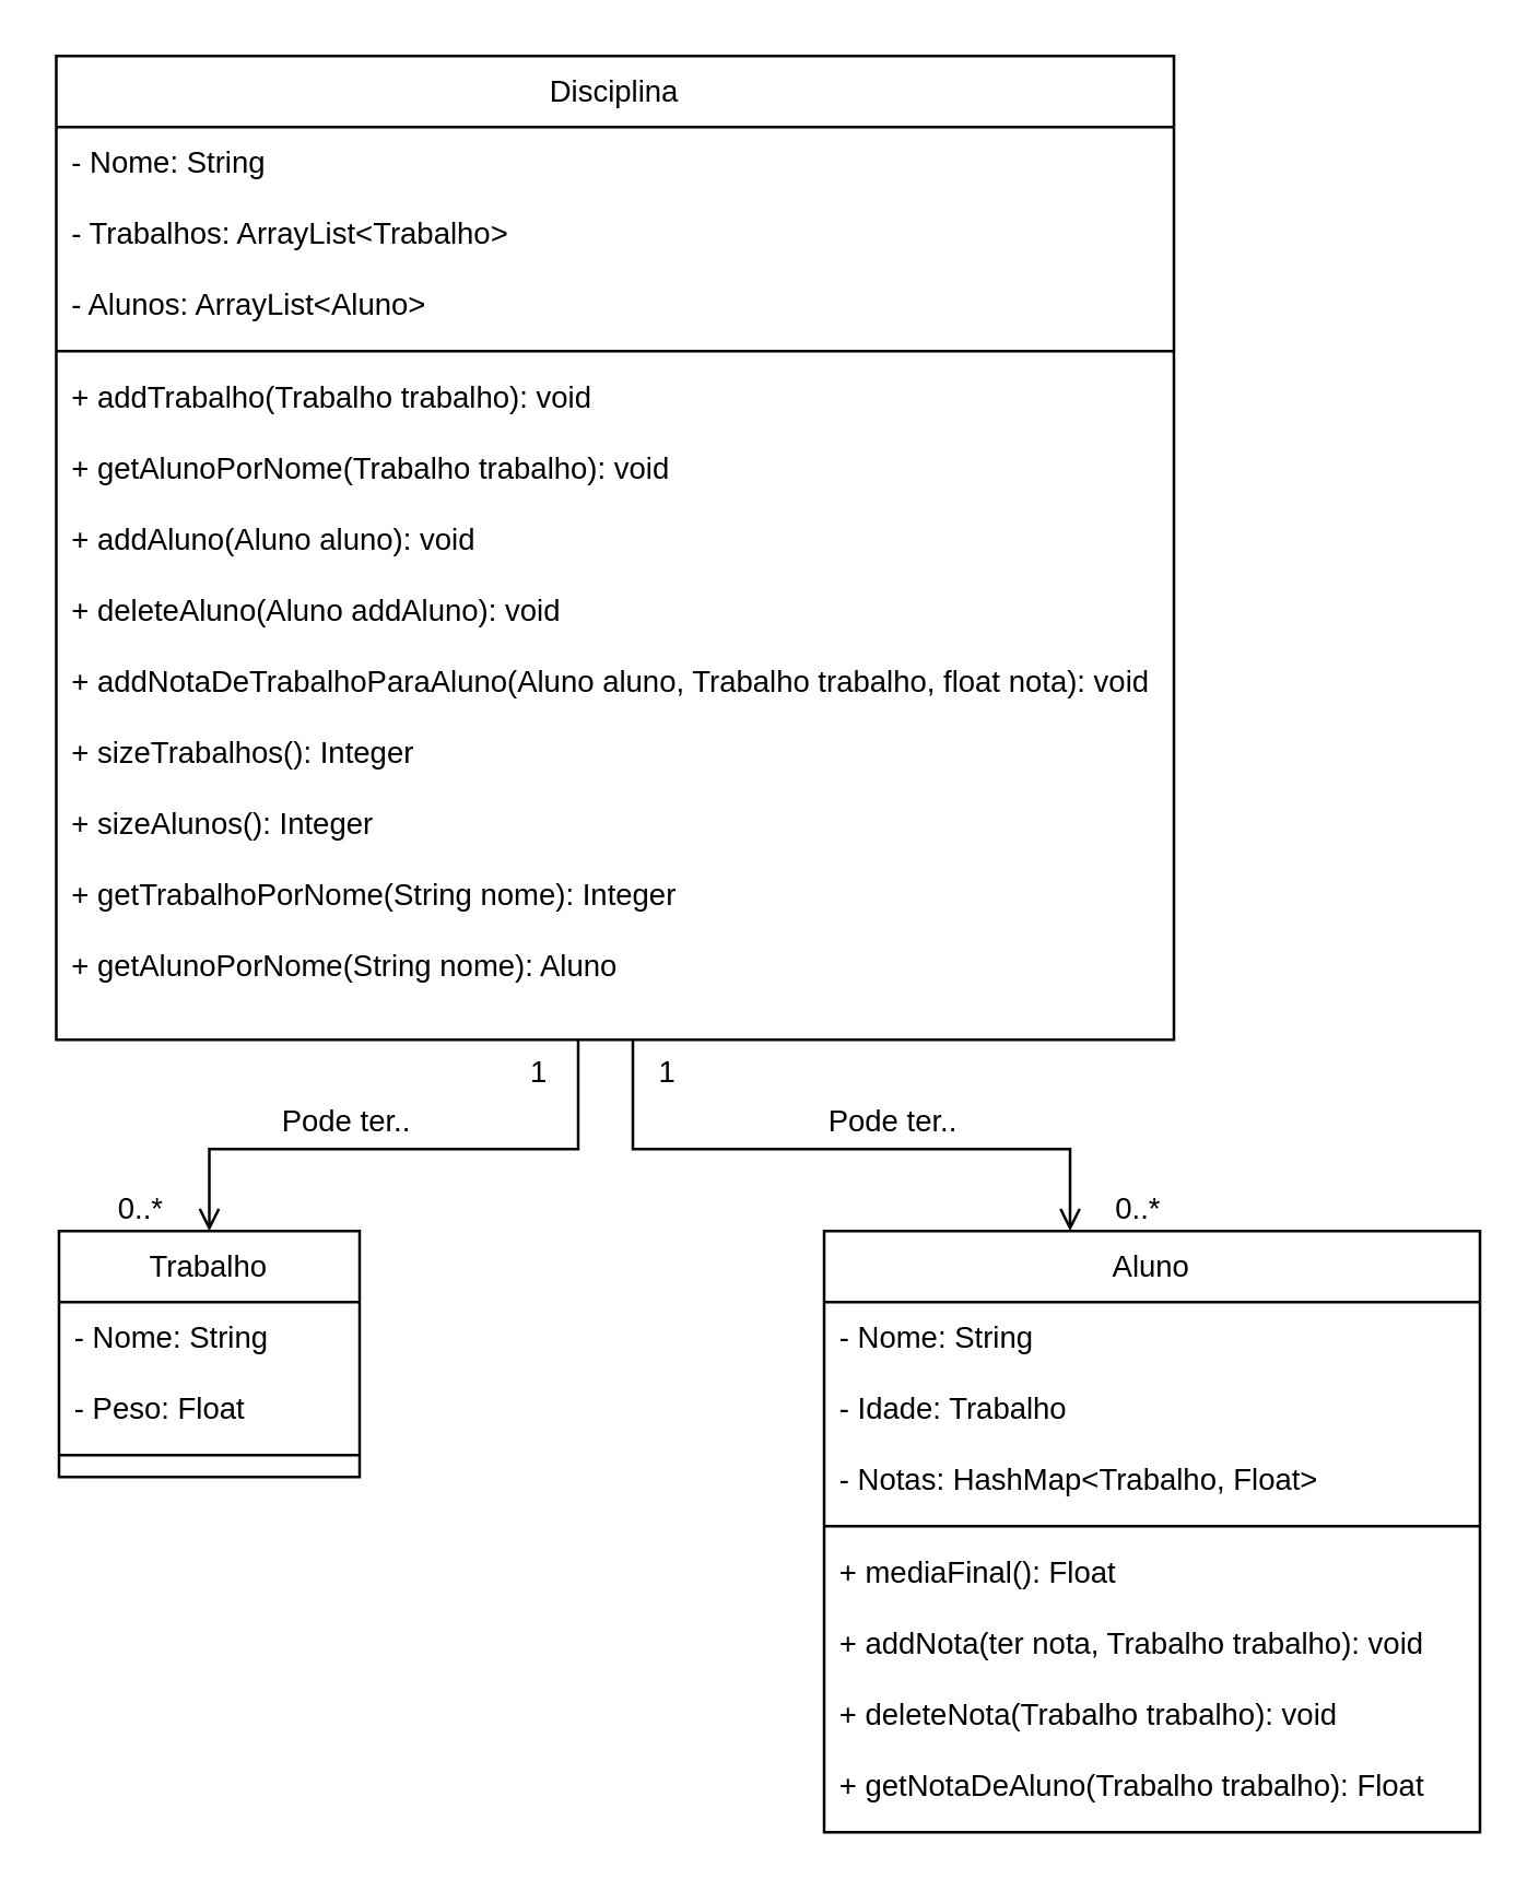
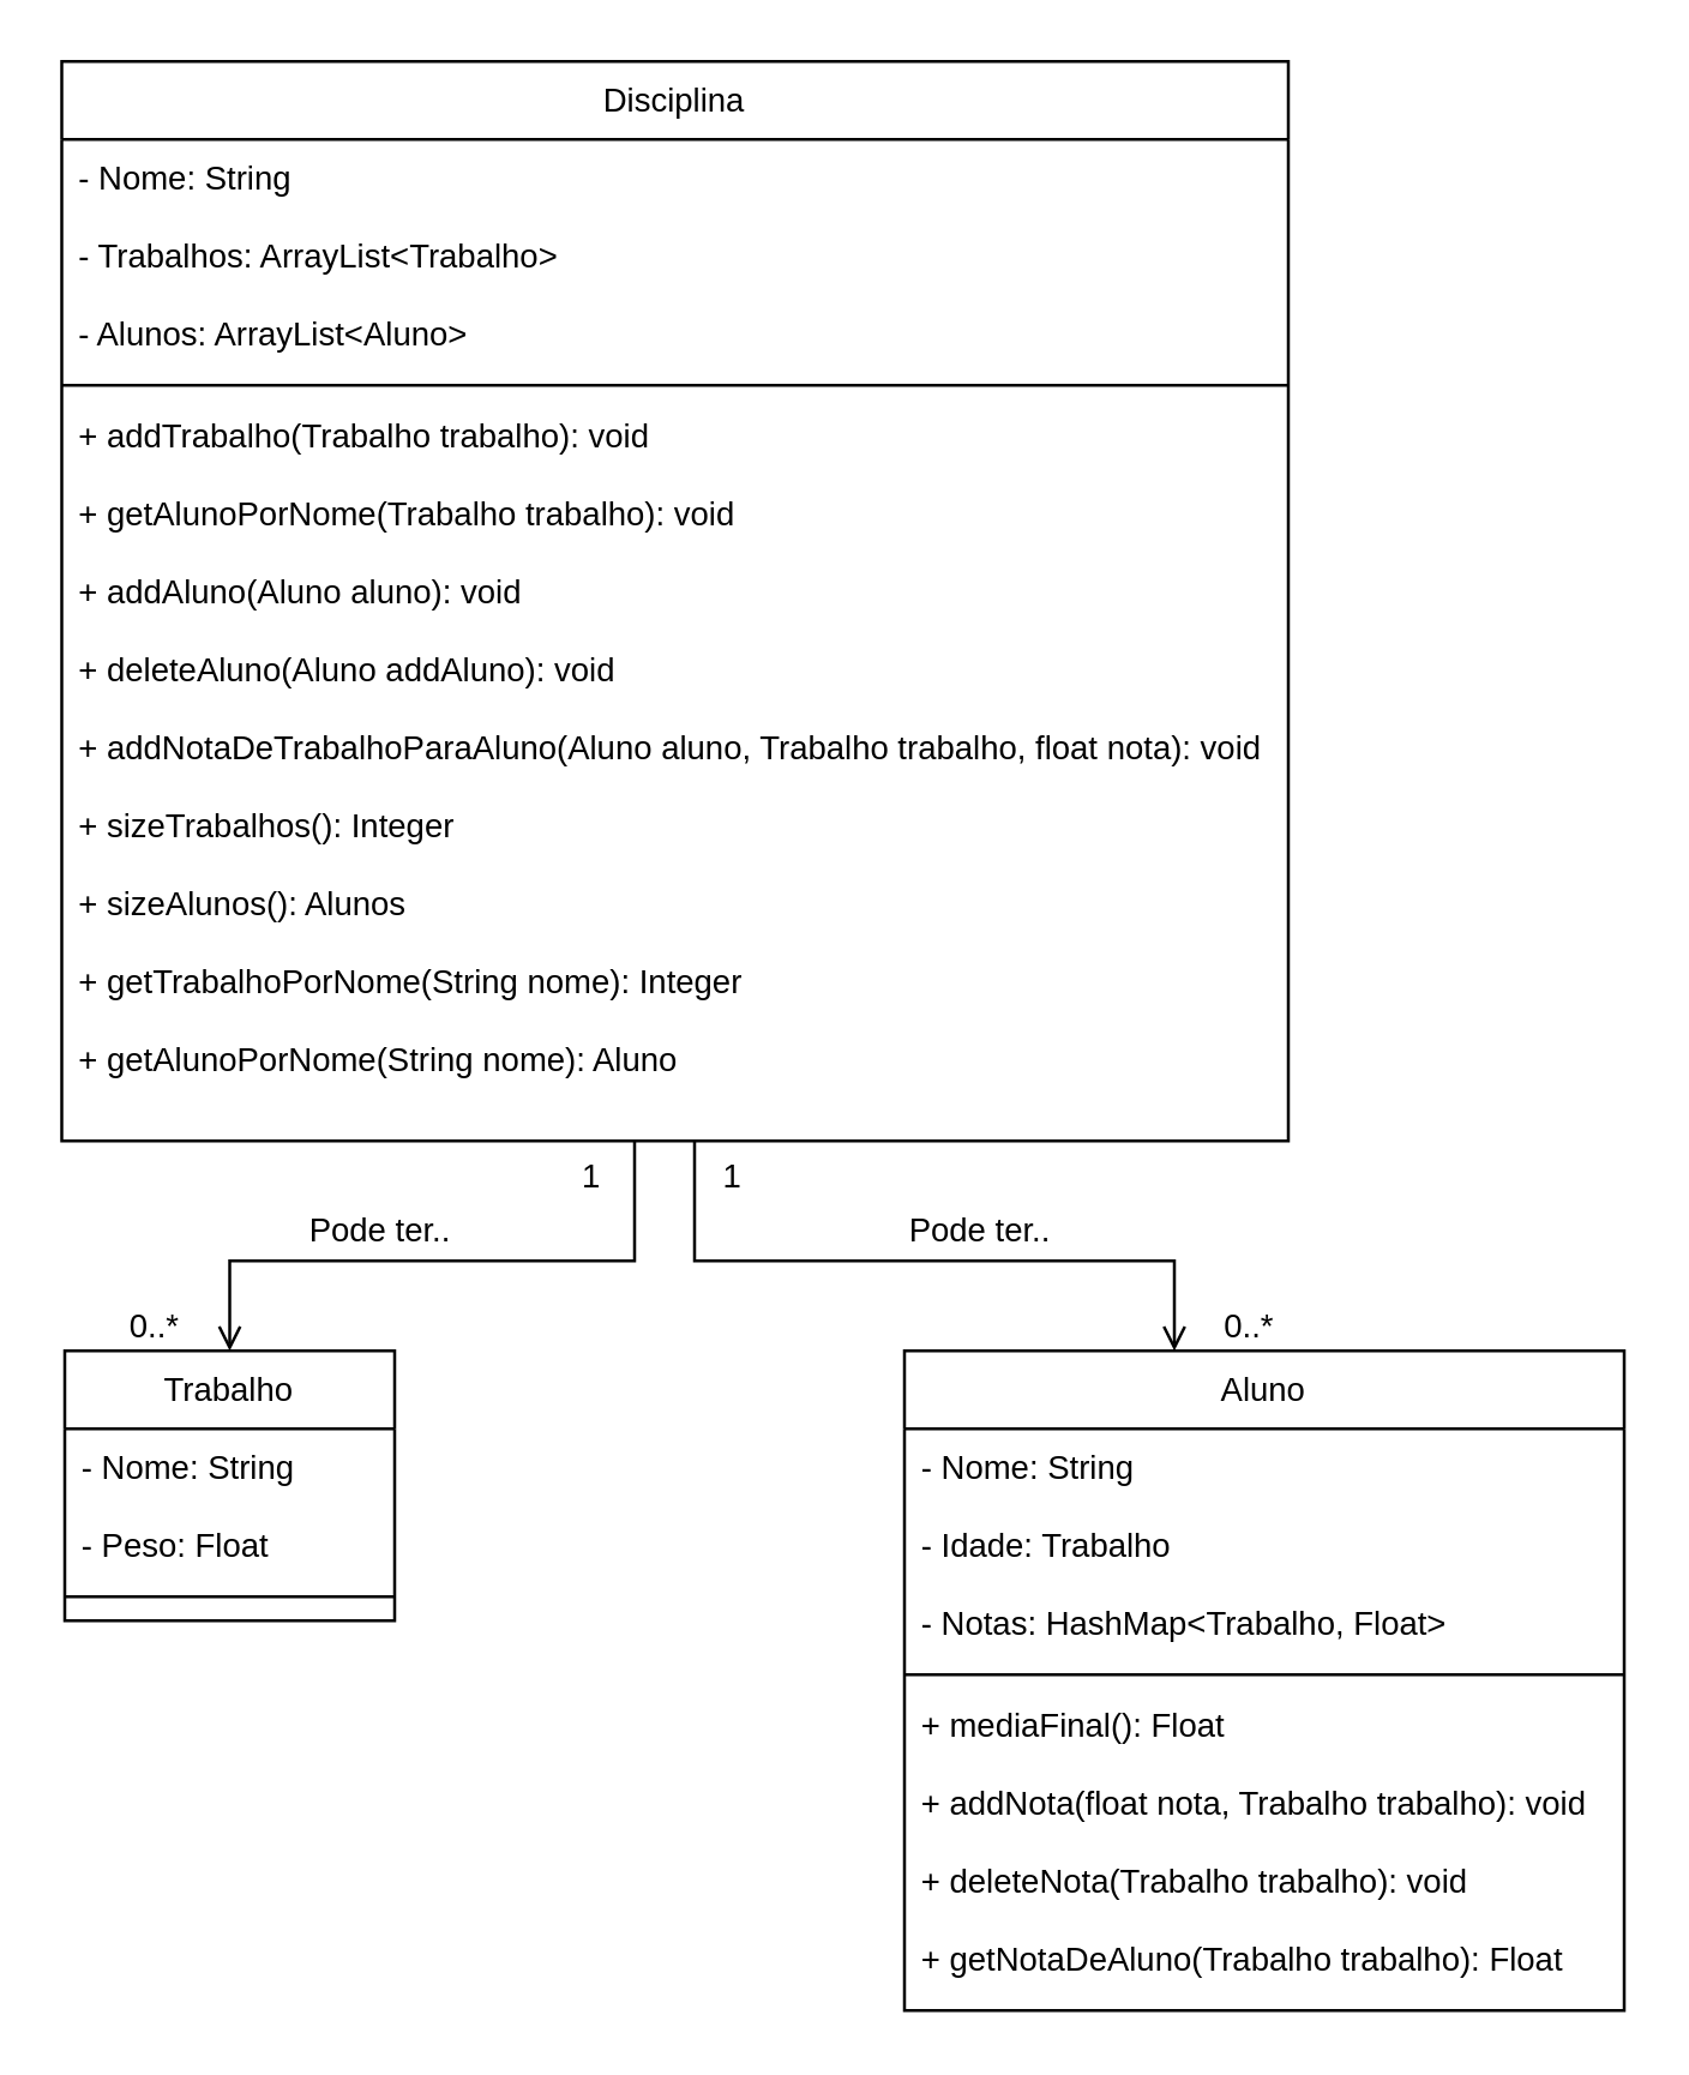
- <mxCell id="13" value="+ sizeAlunos(): Integer" style="text;align=left;verticalAlign=top;spacingLeft=4;spacingRight=4;overflow=hidden;rotatable=0;points=[[0,0.5],[1,0.5]];portConstraint=eastwest;rounded=0;shadow=0;html=0;fontSize=11;" parent="2" vertex="1"><mxGeometry y="268" width="409" height="26" as="geometry" /></mxCell>
+ <mxCell id="13" value="+ sizeAlunos(): Alunos" style="text;align=left;verticalAlign=top;spacingLeft=4;spacingRight=4;overflow=hidden;rotatable=0;points=[[0,0.5],[1,0.5]];portConstraint=eastwest;rounded=0;shadow=0;html=0;fontSize=11;" parent="2" vertex="1"><mxGeometry y="268" width="409" height="26" as="geometry" /></mxCell>
- <mxCell id="22" value="+ addNota(ter nota, Trabalho trabalho): void" style="text;align=left;verticalAlign=top;spacingLeft=4;spacingRight=4;overflow=hidden;rotatable=0;points=[[0,0.5],[1,0.5]];portConstraint=eastwest;rounded=0;shadow=0;html=0;fontSize=11;" parent="16" vertex="1"><mxGeometry y="138" width="240" height="26" as="geometry" /></mxCell>
+ <mxCell id="22" value="+ addNota(float nota, Trabalho trabalho): void" style="text;align=left;verticalAlign=top;spacingLeft=4;spacingRight=4;overflow=hidden;rotatable=0;points=[[0,0.5],[1,0.5]];portConstraint=eastwest;rounded=0;shadow=0;html=0;fontSize=11;" parent="16" vertex="1"><mxGeometry y="138" width="240" height="26" as="geometry" /></mxCell>
